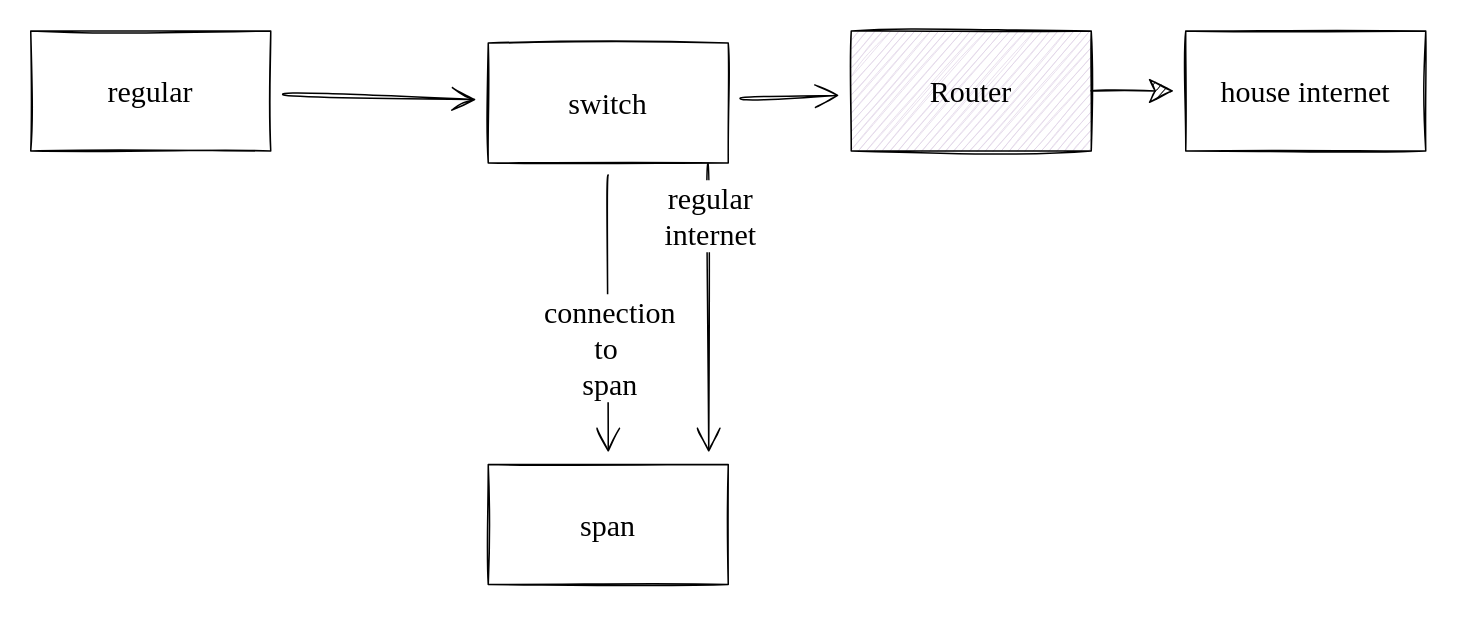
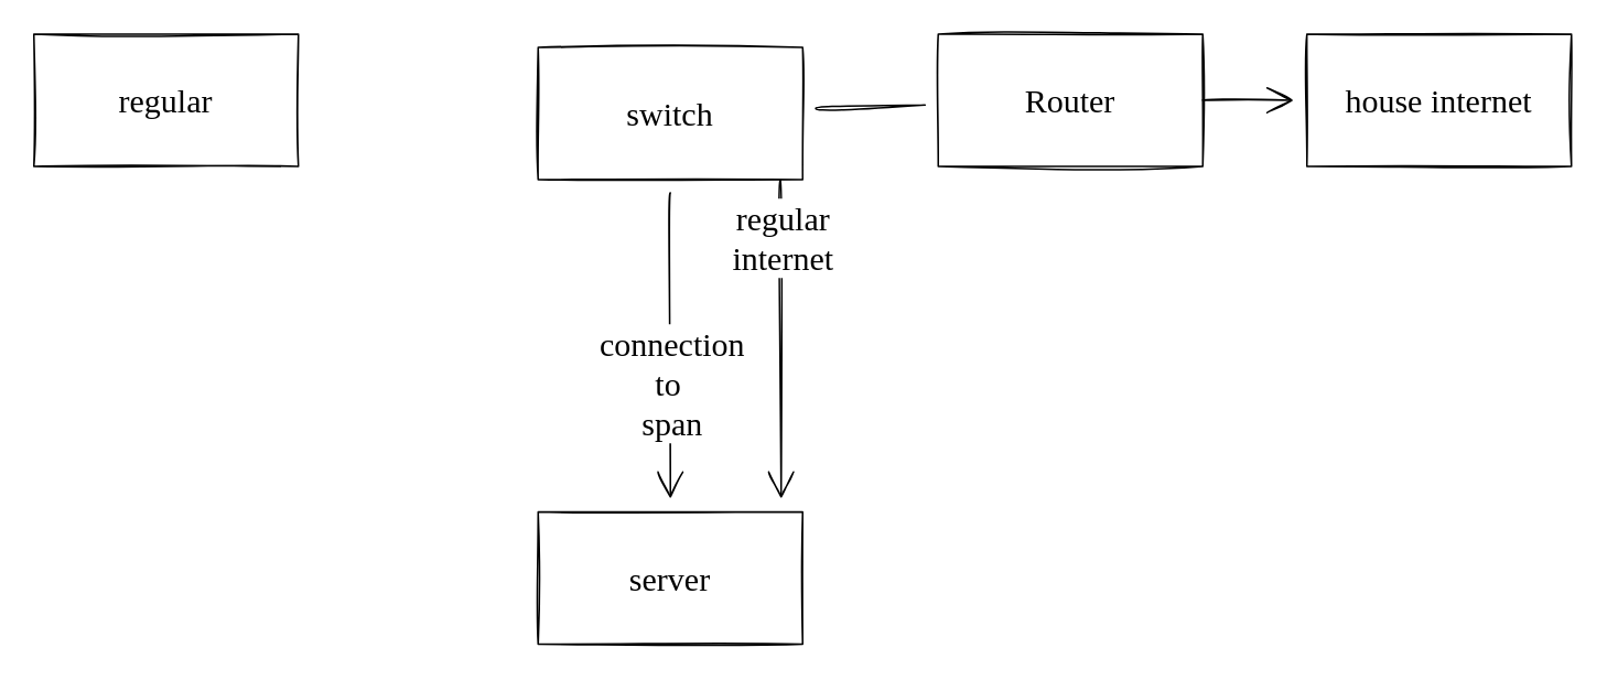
- <mxCell id="9" value="Router" style="rounded=0;whiteSpace=wrap;html=1;sketch=1;hachureGap=4;pointerEvents=0;fontFamily=Architects Daughter;fontSource=https%3A%2F%2Ffonts.googleapis.com%2Fcss%3Ffamily%3DArchitects%2BDaughter;fontSize=20;fillColor=#e1d5e7;" vertex="1" parent="1"><mxGeometry x="567" y="20" width="160" height="80" as="geometry" /></mxCell>
+ <mxCell id="9" value="Router" style="rounded=0;whiteSpace=wrap;html=1;sketch=1;hachureGap=4;pointerEvents=0;fontFamily=Architects Daughter;fontSource=https%3A%2F%2Ffonts.googleapis.com%2Fcss%3Ffamily%3DArchitects%2BDaughter;fontSize=20;" vertex="1" parent="1"><mxGeometry x="567" y="20" width="160" height="80" as="geometry" /></mxCell>
- <mxCell id="8" style="edgeStyle=none;curved=1;rounded=0;sketch=1;hachureGap=4;orthogonalLoop=1;jettySize=auto;html=1;exitX=1;exitY=0.5;exitDx=0;exitDy=0;fontFamily=Architects Daughter;fontSource=https%3A%2F%2Ffonts.googleapis.com%2Fcss%3Ffamily%3DArchitects%2BDaughter;fontSize=16;endArrow=classic;startSize=14;endSize=14;sourcePerimeterSpacing=8;targetPerimeterSpacing=8;" edge="1" parent="1" source="9" target="11"><mxGeometry relative="1" as="geometry" /></mxCell>
+ <mxCell id="8" style="edgeStyle=none;curved=1;rounded=0;sketch=1;hachureGap=4;orthogonalLoop=1;jettySize=auto;html=1;exitX=1;exitY=0.5;exitDx=0;exitDy=0;fontFamily=Architects Daughter;fontSource=https%3A%2F%2Ffonts.googleapis.com%2Fcss%3Ffamily%3DArchitects%2BDaughter;fontSize=16;endArrow=open;startSize=14;endSize=14;sourcePerimeterSpacing=8;targetPerimeterSpacing=8;" edge="1" parent="1" source="9" target="11"><mxGeometry relative="1" as="geometry" /></mxCell>
- <mxCell id="4" style="edgeStyle=none;curved=1;rounded=0;sketch=1;hachureGap=4;orthogonalLoop=1;jettySize=auto;html=1;fontFamily=Architects Daughter;fontSource=https%3A%2F%2Ffonts.googleapis.com%2Fcss%3Ffamily%3DArchitects%2BDaughter;fontSize=16;endArrow=open;startSize=14;endSize=14;sourcePerimeterSpacing=8;targetPerimeterSpacing=8;" edge="1" parent="1" source="7" target="9"><mxGeometry relative="1" as="geometry" /></mxCell>
+ <mxCell id="4" style="edgeStyle=none;curved=1;rounded=0;sketch=1;hachureGap=4;orthogonalLoop=1;jettySize=auto;html=1;fontFamily=Architects Daughter;fontSource=https%3A%2F%2Ffonts.googleapis.com%2Fcss%3Ffamily%3DArchitects%2BDaughter;fontSize=16;endArrow=none;startSize=14;endSize=14;sourcePerimeterSpacing=8;targetPerimeterSpacing=8;" edge="1" parent="1" source="7" target="9"><mxGeometry relative="1" as="geometry" /></mxCell>
- <mxCell id="2" style="edgeStyle=none;curved=1;rounded=0;sketch=1;hachureGap=4;orthogonalLoop=1;jettySize=auto;html=1;fontFamily=Architects Daughter;fontSource=https%3A%2F%2Ffonts.googleapis.com%2Fcss%3Ffamily%3DArchitects%2BDaughter;fontSize=16;endArrow=open;startSize=14;endSize=14;sourcePerimeterSpacing=8;targetPerimeterSpacing=8;" edge="1" parent="1" source="3" target="7"><mxGeometry relative="1" as="geometry" /></mxCell>
- <mxCell id="10" value="span" style="rounded=0;whiteSpace=wrap;html=1;sketch=1;hachureGap=4;pointerEvents=0;fontFamily=Architects Daughter;fontSource=https%3A%2F%2Ffonts.googleapis.com%2Fcss%3Ffamily%3DArchitects%2BDaughter;fontSize=20;" vertex="1" parent="1"><mxGeometry x="325" y="309" width="160" height="80" as="geometry" /></mxCell>
+ <mxCell id="10" value="server" style="rounded=0;whiteSpace=wrap;html=1;sketch=1;hachureGap=4;pointerEvents=0;fontFamily=Architects Daughter;fontSource=https%3A%2F%2Ffonts.googleapis.com%2Fcss%3Ffamily%3DArchitects%2BDaughter;fontSize=20;" vertex="1" parent="1"><mxGeometry x="325" y="309" width="160" height="80" as="geometry" /></mxCell>
